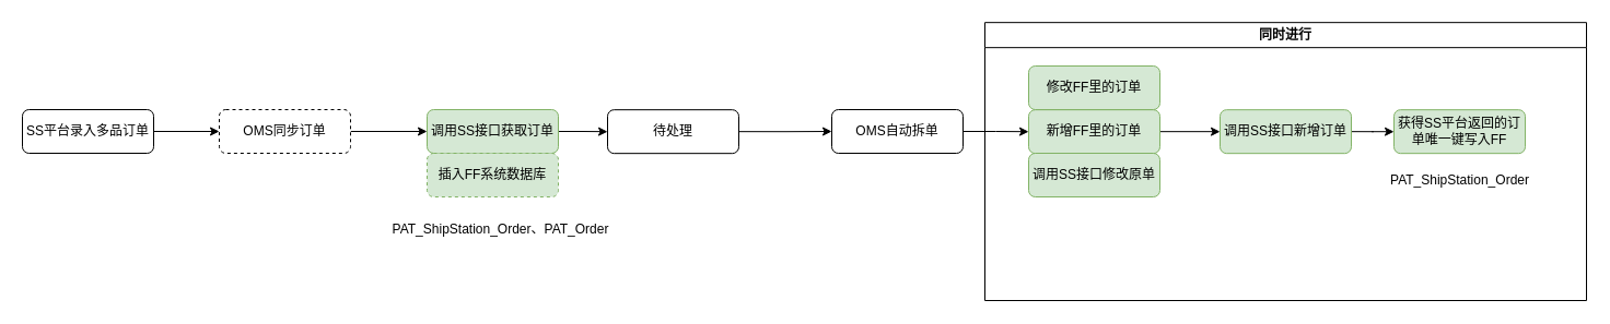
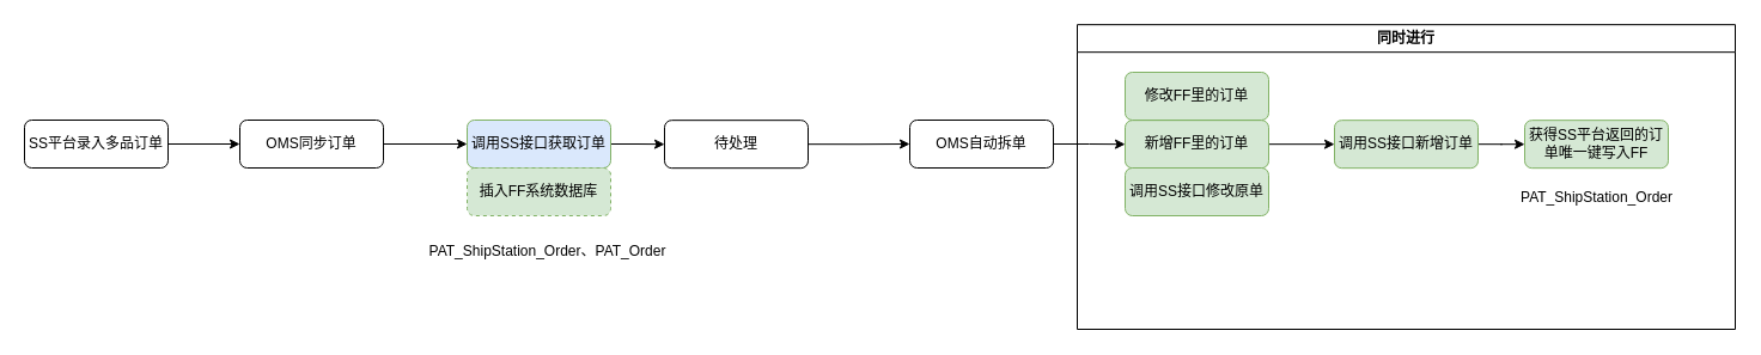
- <mxCell id="5" value="OMS同步订单" style="rounded=1;whiteSpace=wrap;html=1;fontSize=12;glass=0;strokeWidth=1;shadow=0;dashed=1;" vertex="1" parent="1"><mxGeometry x="200" y="99.997" width="120" height="40" as="geometry" /></mxCell>
+ <mxCell id="5" value="OMS同步订单" style="rounded=1;whiteSpace=wrap;html=1;fontSize=12;glass=0;strokeWidth=1;shadow=0;" vertex="1" parent="1"><mxGeometry x="200" y="99.997" width="120" height="40" as="geometry" /></mxCell>
- <mxCell id="7" value="调用SS接口获取订单" style="rounded=1;whiteSpace=wrap;html=1;fontSize=12;glass=0;strokeWidth=1;shadow=0;fillColor=#d5e8d4;strokeColor=#82b366;" vertex="1" parent="1"><mxGeometry x="390" y="99.997" width="120" height="40" as="geometry" /></mxCell>
+ <mxCell id="7" value="调用SS接口获取订单" style="rounded=1;whiteSpace=wrap;html=1;fontSize=12;glass=0;strokeWidth=1;shadow=0;fillColor=#dae8fc;strokeColor=#82b366;" vertex="1" parent="1"><mxGeometry x="390" y="99.997" width="120" height="40" as="geometry" /></mxCell>
